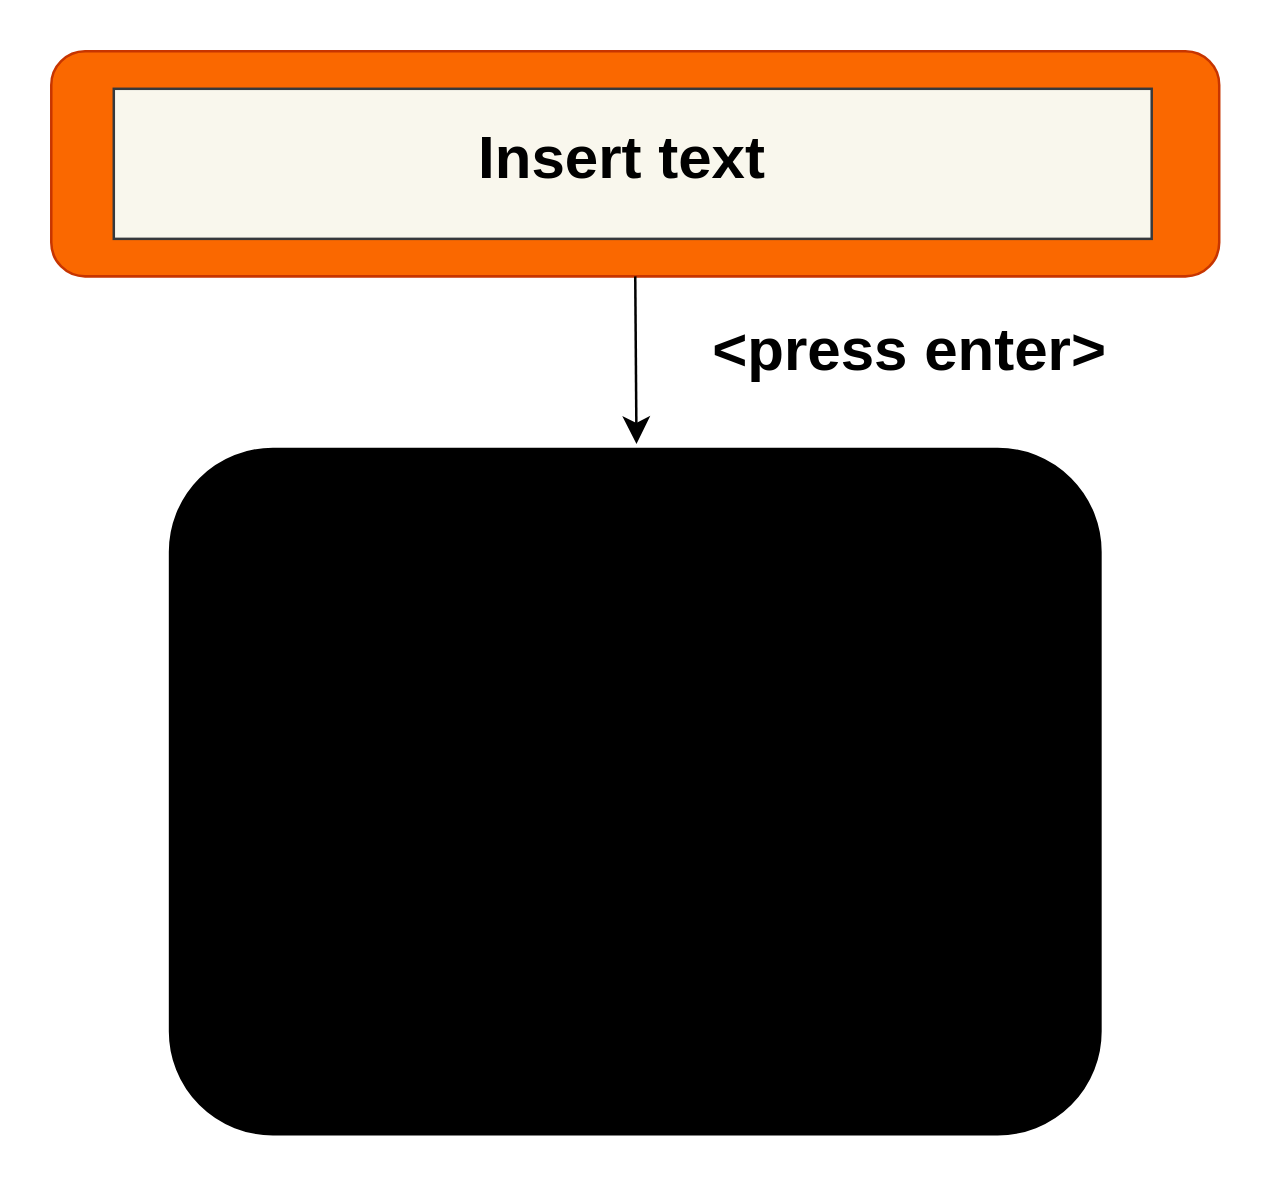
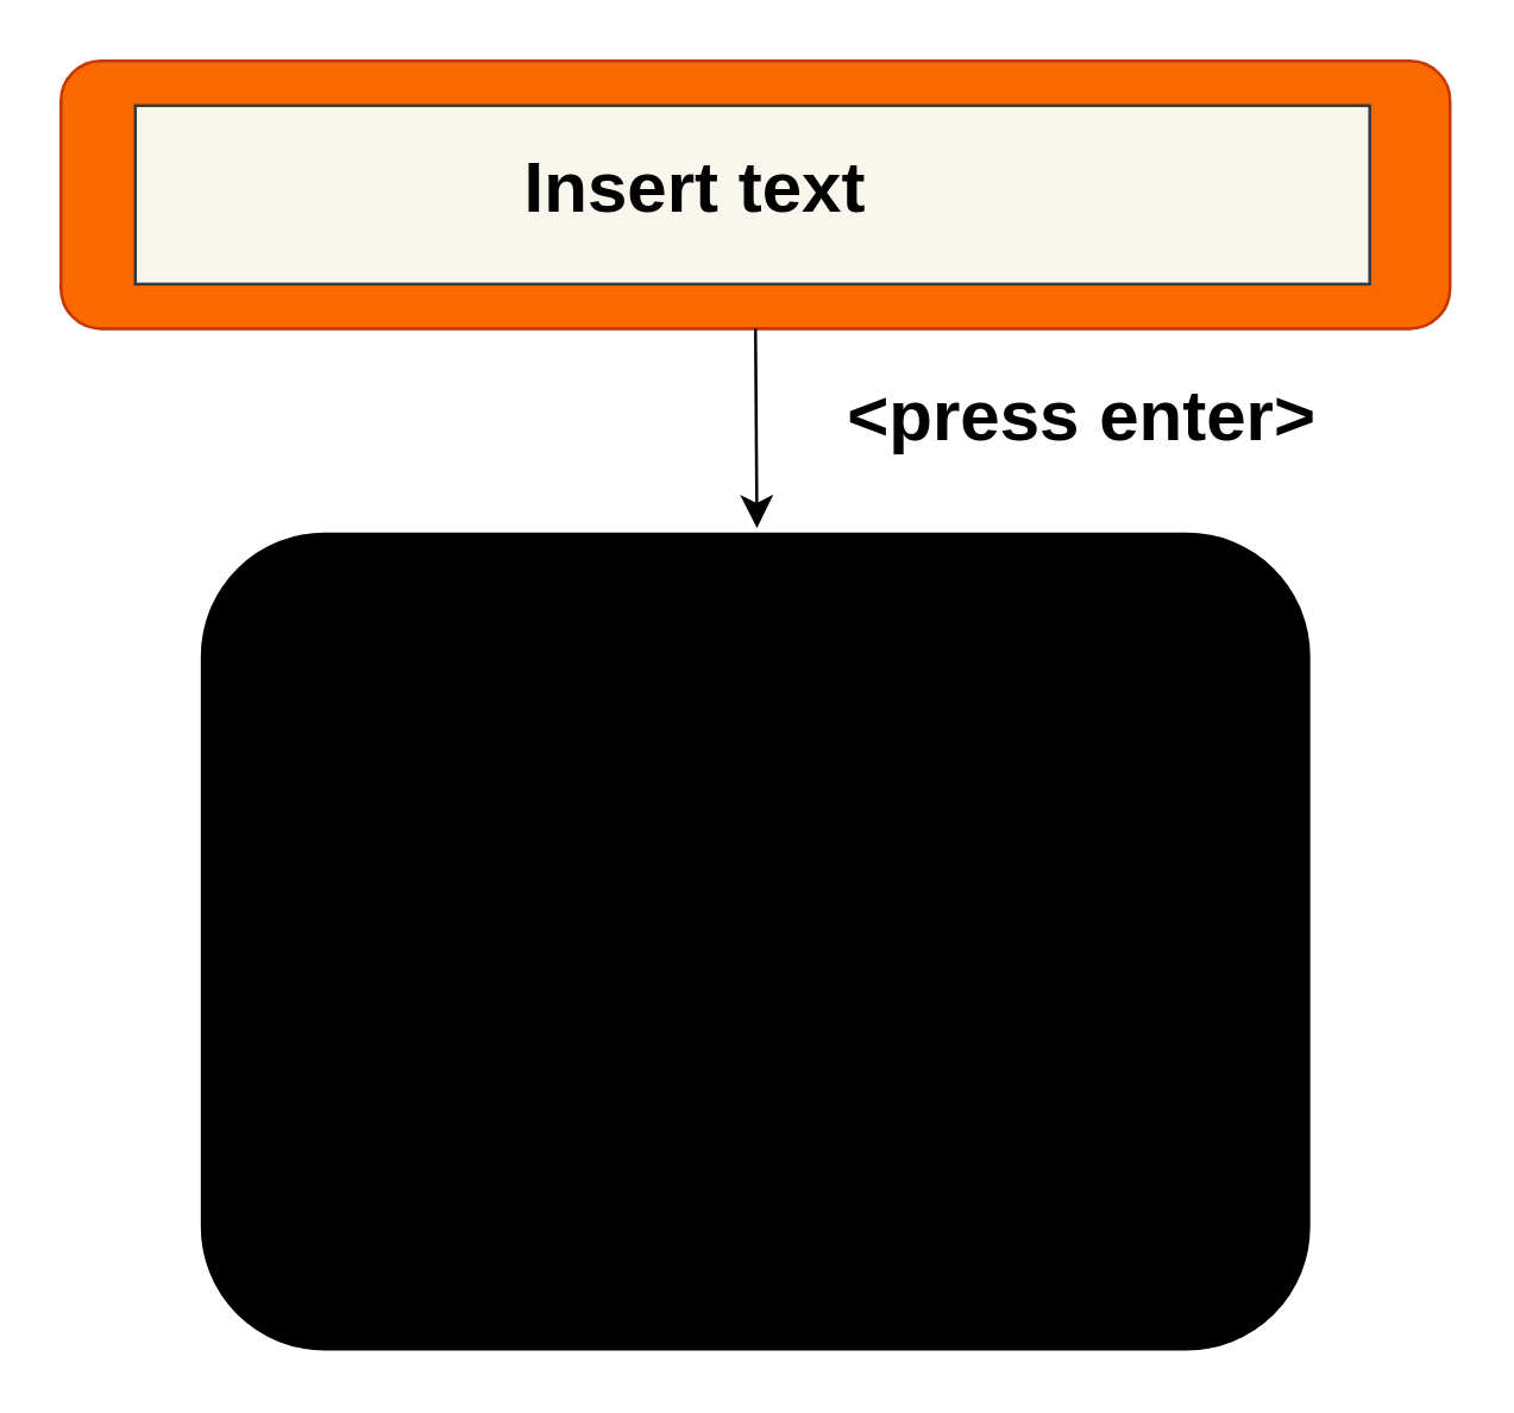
- <mxCell id="4" value="Insert text" style="text;strokeColor=none;fillColor=none;html=1;fontSize=24;fontStyle=1;verticalAlign=middle;align=center;fontColor=light-dark(#000000,#474747);" vertex="1" parent="1"><mxGeometry x="70" y="43" width="356" height="40" as="geometry" /></mxCell>
+ <mxCell id="4" value="Insert text" style="text;strokeColor=none;fillColor=none;html=1;fontSize=24;fontStyle=1;verticalAlign=middle;align=center;fontColor=light-dark(#000000,#474747);" vertex="1" parent="1"><mxGeometry x="55" y="43" width="356" height="40" as="geometry" /></mxCell>
